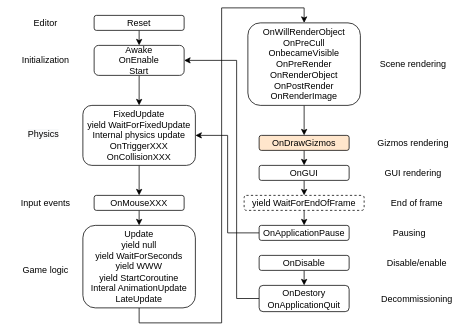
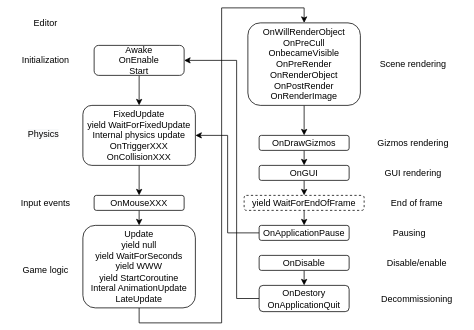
- <mxCell id="3" value="Reset" style="rounded=1;whiteSpace=wrap;html=1;" vertex="1" parent="1"><mxGeometry x="125" y="20" width="120" height="20" as="geometry" /></mxCell>
- <mxCell id="2" style="edgeStyle=orthogonalEdgeStyle;rounded=0;orthogonalLoop=1;jettySize=auto;html=1;exitX=0.5;exitY=1;exitDx=0;exitDy=0;entryX=0.5;entryY=0;entryDx=0;entryDy=0;" edge="1" parent="1" source="3" target="5"><mxGeometry relative="1" as="geometry" /></mxCell>
- <mxCell id="15" value="OnDrawGizmos" style="rounded=1;whiteSpace=wrap;html=1;fillColor=#ffe6cc;" vertex="1" parent="1"><mxGeometry x="345" y="180" width="120" height="20" as="geometry" /></mxCell>
+ <mxCell id="15" value="OnDrawGizmos" style="rounded=1;whiteSpace=wrap;html=1;" vertex="1" parent="1"><mxGeometry x="345" y="180" width="120" height="20" as="geometry" /></mxCell>
